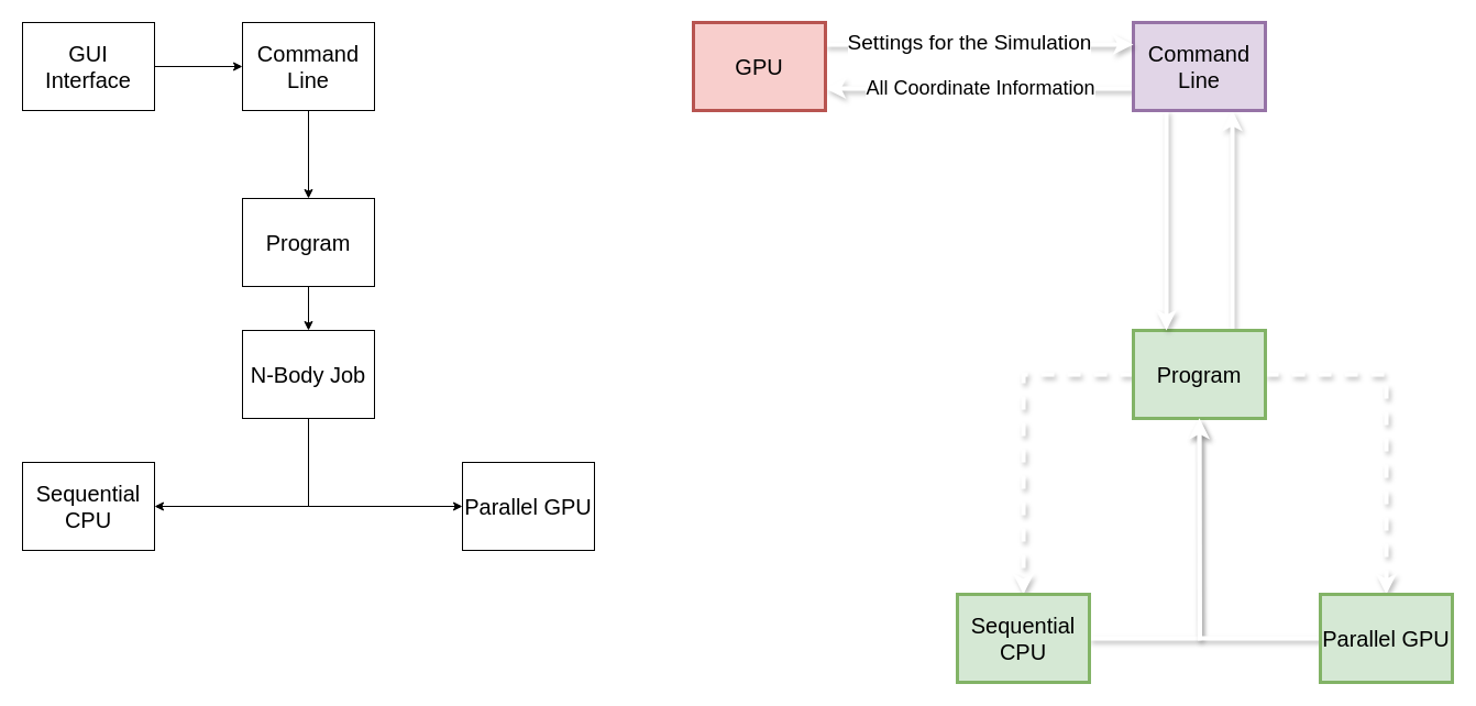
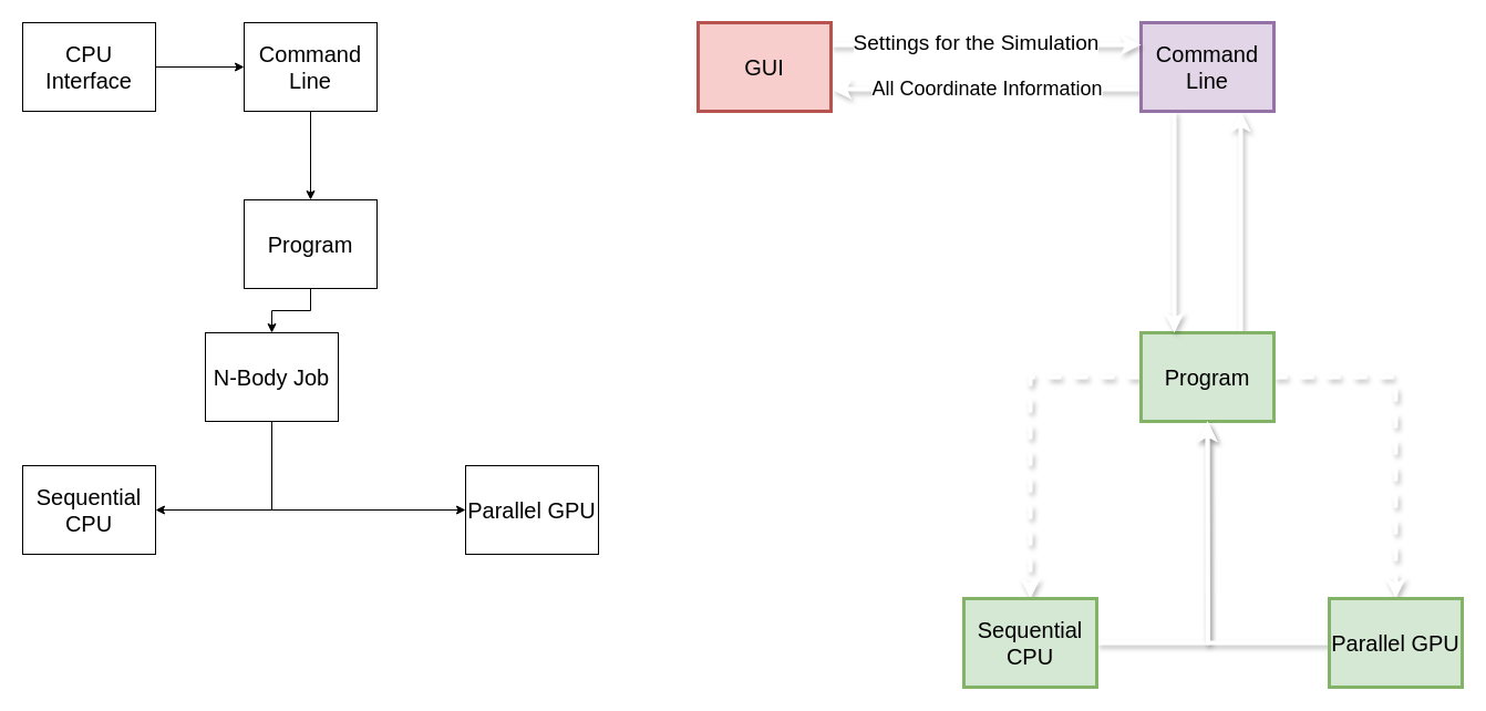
- <mxCell id="24" value="&lt;font style=&quot;font-size: 20px&quot;&gt;GUI Interface&lt;/font&gt;" style="rounded=0;whiteSpace=wrap;html=1;" parent="1" vertex="1"><mxGeometry x="20" y="20" width="120" height="80" as="geometry" /></mxCell>
+ <mxCell id="24" value="&lt;font style=&quot;font-size: 20px&quot;&gt;CPU Interface&lt;/font&gt;" style="rounded=0;whiteSpace=wrap;html=1;" parent="1" vertex="1"><mxGeometry x="20" y="20" width="120" height="80" as="geometry" /></mxCell>
- <mxCell id="12" value="&lt;font style=&quot;font-size: 20px&quot;&gt;GPU&lt;/font&gt;" style="rounded=0;whiteSpace=wrap;html=1;fillColor=#f8cecc;strokeColor=#b85450;strokeWidth=3;" parent="1" vertex="1"><mxGeometry x="630" y="20" width="120" height="80" as="geometry" /></mxCell>
+ <mxCell id="12" value="&lt;font style=&quot;font-size: 20px&quot;&gt;GUI&lt;/font&gt;" style="rounded=0;whiteSpace=wrap;html=1;fillColor=#f8cecc;strokeColor=#b85450;strokeWidth=3;" parent="1" vertex="1"><mxGeometry x="630" y="20" width="120" height="80" as="geometry" /></mxCell>
- <mxCell id="27" value="&lt;font style=&quot;font-size: 20px&quot;&gt;N-Body Job&lt;/font&gt;" style="rounded=0;whiteSpace=wrap;html=1;" parent="1" vertex="1"><mxGeometry x="220" y="300" width="120" height="80" as="geometry" /></mxCell>
+ <mxCell id="27" value="&lt;font style=&quot;font-size: 20px&quot;&gt;N-Body Job&lt;/font&gt;" style="rounded=0;whiteSpace=wrap;html=1;" parent="1" vertex="1"><mxGeometry x="185" y="300" width="120" height="80" as="geometry" /></mxCell>
